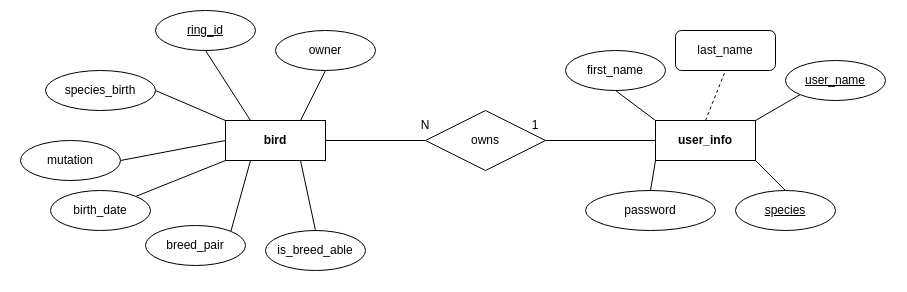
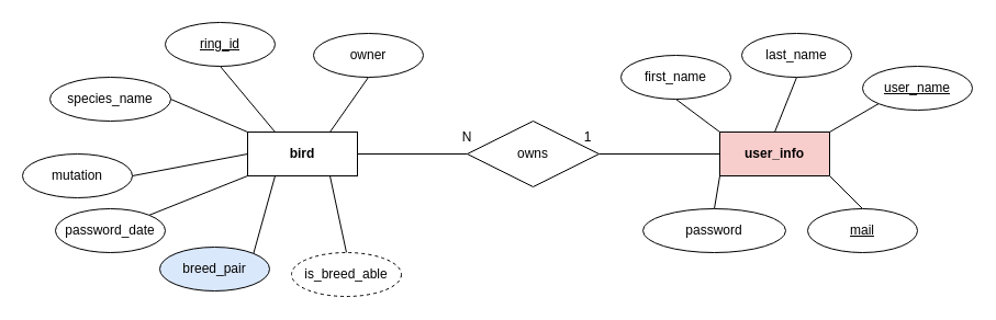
- <mxCell id="29" value="ring_id" style="ellipse;whiteSpace=wrap;html=1;align=center;fontStyle=4;" parent="1" vertex="1"><mxGeometry x="155" y="10" width="100" height="40" as="geometry" /></mxCell>
+ <mxCell id="29" value="ring_id" style="ellipse;whiteSpace=wrap;html=1;align=center;fontStyle=4;" parent="1" vertex="1"><mxGeometry x="150" y="20" width="100" height="40" as="geometry" /></mxCell>
- <mxCell id="18" value="owner" style="ellipse;whiteSpace=wrap;html=1;align=center;" parent="1" vertex="1"><mxGeometry x="275" y="30" width="100" height="40" as="geometry" /></mxCell>
+ <mxCell id="18" value="owner" style="ellipse;whiteSpace=wrap;html=1;align=center;" parent="1" vertex="1"><mxGeometry x="285" y="30" width="100" height="40" as="geometry" /></mxCell>
- <mxCell id="25" value="last_name" style="whiteSpace=wrap;html=1;align=center;rounded=1;" parent="1" vertex="1"><mxGeometry x="675" y="30" width="100" height="40" as="geometry" /></mxCell>
+ <mxCell id="25" value="last_name" style="ellipse;whiteSpace=wrap;html=1;align=center;" parent="1" vertex="1"><mxGeometry x="675" y="30" width="100" height="40" as="geometry" /></mxCell>
- <mxCell id="19" value="species_birth" style="ellipse;whiteSpace=wrap;html=1;align=center;" parent="1" vertex="1"><mxGeometry x="45" y="70" width="110" height="40" as="geometry" /></mxCell>
+ <mxCell id="19" value="species_name" style="ellipse;whiteSpace=wrap;html=1;align=center;" parent="1" vertex="1"><mxGeometry x="45" y="70" width="110" height="40" as="geometry" /></mxCell>
- <mxCell id="6" value="" style="endArrow=none;html=1;rounded=0;entryX=0.5;entryY=1;entryDx=0;entryDy=0;exitX=0.5;exitY=0;exitDx=0;exitDy=0;dashed=1;" parent="1" source="28" target="25" edge="1"><mxGeometry width="50" height="50" relative="1" as="geometry"><mxPoint x="715" y="110" as="sourcePoint" /><mxPoint x="755" y="70" as="targetPoint" /></mxGeometry></mxCell>
+ <mxCell id="6" value="" style="endArrow=none;html=1;rounded=0;entryX=0.5;entryY=1;entryDx=0;entryDy=0;exitX=0.5;exitY=0;exitDx=0;exitDy=0;" parent="1" source="28" target="25" edge="1"><mxGeometry width="50" height="50" relative="1" as="geometry"><mxPoint x="715" y="110" as="sourcePoint" /><mxPoint x="755" y="70" as="targetPoint" /></mxGeometry></mxCell>
- <mxCell id="28" value="&lt;b&gt;user_info&lt;/b&gt;" style="whiteSpace=wrap;html=1;align=center;" parent="1" vertex="1"><mxGeometry x="655" y="120" width="100" height="40" as="geometry" /></mxCell>
+ <mxCell id="28" value="&lt;b&gt;user_info&lt;/b&gt;" style="whiteSpace=wrap;html=1;align=center;fillColor=#f8cecc;" parent="1" vertex="1"><mxGeometry x="655" y="120" width="100" height="40" as="geometry" /></mxCell>
- <mxCell id="21" value="birth_date" style="ellipse;whiteSpace=wrap;html=1;align=center;" parent="1" vertex="1"><mxGeometry x="50" y="190" width="100" height="40" as="geometry" /></mxCell>
+ <mxCell id="21" value="password_date" style="ellipse;whiteSpace=wrap;html=1;align=center;" parent="1" vertex="1"><mxGeometry x="50" y="190" width="100" height="40" as="geometry" /></mxCell>
- <mxCell id="31" value="species" style="ellipse;whiteSpace=wrap;html=1;align=center;fontStyle=4;" parent="1" vertex="1"><mxGeometry x="735" y="190" width="100" height="40" as="geometry" /></mxCell>
+ <mxCell id="31" value="mail" style="ellipse;whiteSpace=wrap;html=1;align=center;fontStyle=4;" parent="1" vertex="1"><mxGeometry x="735" y="190" width="100" height="40" as="geometry" /></mxCell>
- <mxCell id="22" value="breed_pair" style="ellipse;whiteSpace=wrap;html=1;align=center;" parent="1" vertex="1"><mxGeometry x="145" y="225" width="100" height="40" as="geometry" /></mxCell>
+ <mxCell id="22" value="breed_pair" style="ellipse;whiteSpace=wrap;html=1;align=center;fillColor=#dae8fc;" parent="1" vertex="1"><mxGeometry x="145" y="225" width="100" height="40" as="geometry" /></mxCell>
- <mxCell id="23" value="is_breed_able" style="ellipse;whiteSpace=wrap;html=1;align=center;" parent="1" vertex="1"><mxGeometry x="265" y="230" width="100" height="40" as="geometry" /></mxCell>
+ <mxCell id="23" value="is_breed_able" style="ellipse;whiteSpace=wrap;html=1;align=center;dashed=1;" parent="1" vertex="1"><mxGeometry x="265" y="230" width="100" height="40" as="geometry" /></mxCell>
